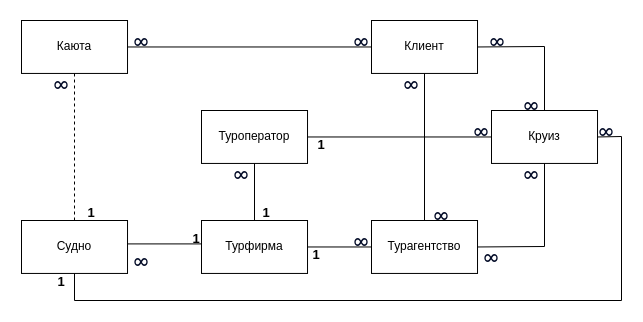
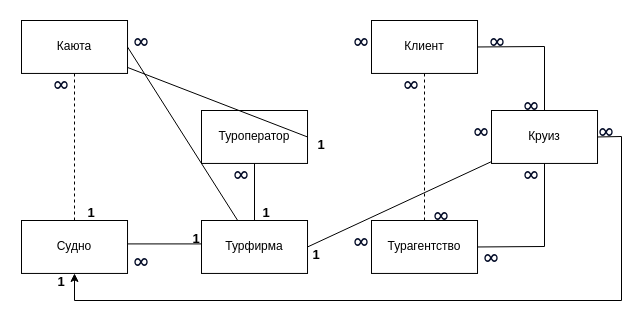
- <mxCell id="9" value="" style="endArrow=none;html=1;rounded=0;entryX=0;entryY=0.5;entryDx=0;entryDy=0;exitX=1;exitY=0.5;exitDx=0;exitDy=0;" parent="1" source="2" target="4" edge="1"><mxGeometry width="50" height="50" relative="1" as="geometry"><mxPoint x="341" y="130" as="sourcePoint" /><mxPoint x="391" y="80" as="targetPoint" /></mxGeometry></mxCell>
+ <mxCell id="9" value="" style="endArrow=none;html=1;rounded=0;exitX=1;exitY=0.5;exitDx=0;exitDy=0;" parent="1" source="2" target="5" edge="1"><mxGeometry width="50" height="50" relative="1" as="geometry"><mxPoint x="341" y="130" as="sourcePoint" /><mxPoint x="391" y="80" as="targetPoint" /></mxGeometry></mxCell>
- <mxCell id="10" value="" style="endArrow=none;html=1;rounded=0;exitX=1;exitY=0.5;exitDx=0;exitDy=0;entryX=0;entryY=0.5;entryDx=0;entryDy=0;" parent="1" source="6" target="3" edge="1"><mxGeometry width="50" height="50" relative="1" as="geometry"><mxPoint x="341" y="130" as="sourcePoint" /><mxPoint x="391" y="80" as="targetPoint" /></mxGeometry></mxCell>
+ <mxCell id="10" value="" style="endArrow=none;html=1;rounded=0;exitX=1;exitY=0.5;exitDx=0;exitDy=0;" parent="1" source="6" target="2" edge="1"><mxGeometry width="50" height="50" relative="1" as="geometry"><mxPoint x="341" y="130" as="sourcePoint" /><mxPoint x="391" y="80" as="targetPoint" /></mxGeometry></mxCell>
- <mxCell id="15" value="" style="endArrow=none;html=1;rounded=0;entryX=0.5;entryY=1;entryDx=0;entryDy=0;exitX=0.5;exitY=0;exitDx=0;exitDy=0;" parent="1" source="8" target="4" edge="1"><mxGeometry width="50" height="50" relative="1" as="geometry"><mxPoint x="341" y="220" as="sourcePoint" /><mxPoint x="391" y="170" as="targetPoint" /></mxGeometry></mxCell>
+ <mxCell id="15" value="" style="endArrow=none;html=1;rounded=0;entryX=0.5;entryY=1;entryDx=0;entryDy=0;exitX=0.5;exitY=0;exitDx=0;exitDy=0;dashed=1;" parent="1" source="8" target="4" edge="1"><mxGeometry width="50" height="50" relative="1" as="geometry"><mxPoint x="341" y="220" as="sourcePoint" /><mxPoint x="391" y="170" as="targetPoint" /></mxGeometry></mxCell>
- <mxCell id="14" value="" style="endArrow=none;html=1;rounded=0;exitX=1;exitY=0.5;exitDx=0;exitDy=0;entryX=0;entryY=0.5;entryDx=0;entryDy=0;" parent="1" source="5" target="8" edge="1"><mxGeometry width="50" height="50" relative="1" as="geometry"><mxPoint x="341" y="130" as="sourcePoint" /><mxPoint x="391" y="80" as="targetPoint" /></mxGeometry></mxCell>
+ <mxCell id="14" value="" style="endArrow=none;html=1;rounded=0;exitX=1;exitY=0.5;exitDx=0;exitDy=0;" parent="1" source="5" target="3" edge="1"><mxGeometry width="50" height="50" relative="1" as="geometry"><mxPoint x="341" y="130" as="sourcePoint" /><mxPoint x="391" y="80" as="targetPoint" /></mxGeometry></mxCell>
- <mxCell id="34" value="" style="endArrow=none;html=1;rounded=0;entryX=0.5;entryY=1;entryDx=0;entryDy=0;exitX=1;exitY=0.5;exitDx=0;exitDy=0;" edge="1" parent="1" source="3" target="7"><mxGeometry width="50" height="50" relative="1" as="geometry"><mxPoint x="631" y="300" as="sourcePoint" /><mxPoint x="111" y="310" as="targetPoint" /><Array as="points"><mxPoint x="621" y="136" /><mxPoint x="621" y="300" /><mxPoint x="74" y="300" /></Array></mxGeometry></mxCell>
+ <mxCell id="34" value="" style="endArrow=classic;html=1;rounded=0;entryX=0.5;entryY=1;entryDx=0;entryDy=0;exitX=1;exitY=0.5;exitDx=0;exitDy=0;" edge="1" parent="1" source="3" target="7"><mxGeometry width="50" height="50" relative="1" as="geometry"><mxPoint x="631" y="300" as="sourcePoint" /><mxPoint x="111" y="310" as="targetPoint" /><Array as="points"><mxPoint x="621" y="136" /><mxPoint x="621" y="300" /><mxPoint x="74" y="300" /></Array></mxGeometry></mxCell>
